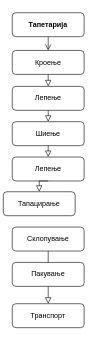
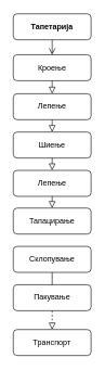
- <mxCell id="11" value="Тапацирање" style="rounded=1;whiteSpace=wrap;html=1;fontSize=12;glass=0;strokeWidth=1;shadow=0;" vertex="1" parent="1"><mxGeometry x="5" y="319" width="120" height="40" as="geometry" /></mxCell>
+ <mxCell id="11" value="Тапацирање" style="rounded=1;whiteSpace=wrap;html=1;fontSize=12;glass=0;strokeWidth=1;shadow=0;" vertex="1" parent="1"><mxGeometry x="20" y="319" width="120" height="40" as="geometry" /></mxCell>
- <mxCell id="17" value="" style="rounded=0;html=1;jettySize=auto;orthogonalLoop=1;fontSize=11;endArrow=block;endFill=0;endSize=8;strokeWidth=1;shadow=0;labelBackgroundColor=none;edgeStyle=orthogonalEdgeStyle;entryX=0.5;entryY=0;entryDx=0;entryDy=0;exitX=0.5;exitY=1;exitDx=0;exitDy=0;" edge="1" parent="1" source="13" target="16"><mxGeometry relative="1" as="geometry"><mxPoint x="250" y="493" as="sourcePoint" /><mxPoint x="80" y="496" as="targetPoint" /><Array as="points" /></mxGeometry></mxCell>
+ <mxCell id="17" value="" style="rounded=0;html=1;jettySize=auto;orthogonalLoop=1;fontSize=11;endArrow=block;endFill=0;endSize=8;strokeWidth=1;shadow=0;labelBackgroundColor=none;edgeStyle=orthogonalEdgeStyle;entryX=0.5;entryY=0;entryDx=0;entryDy=0;exitX=0.5;exitY=1;exitDx=0;exitDy=0;dashed=1;" edge="1" parent="1" source="13" target="16"><mxGeometry relative="1" as="geometry"><mxPoint x="250" y="493" as="sourcePoint" /><mxPoint x="80" y="496" as="targetPoint" /><Array as="points" /></mxGeometry></mxCell>
